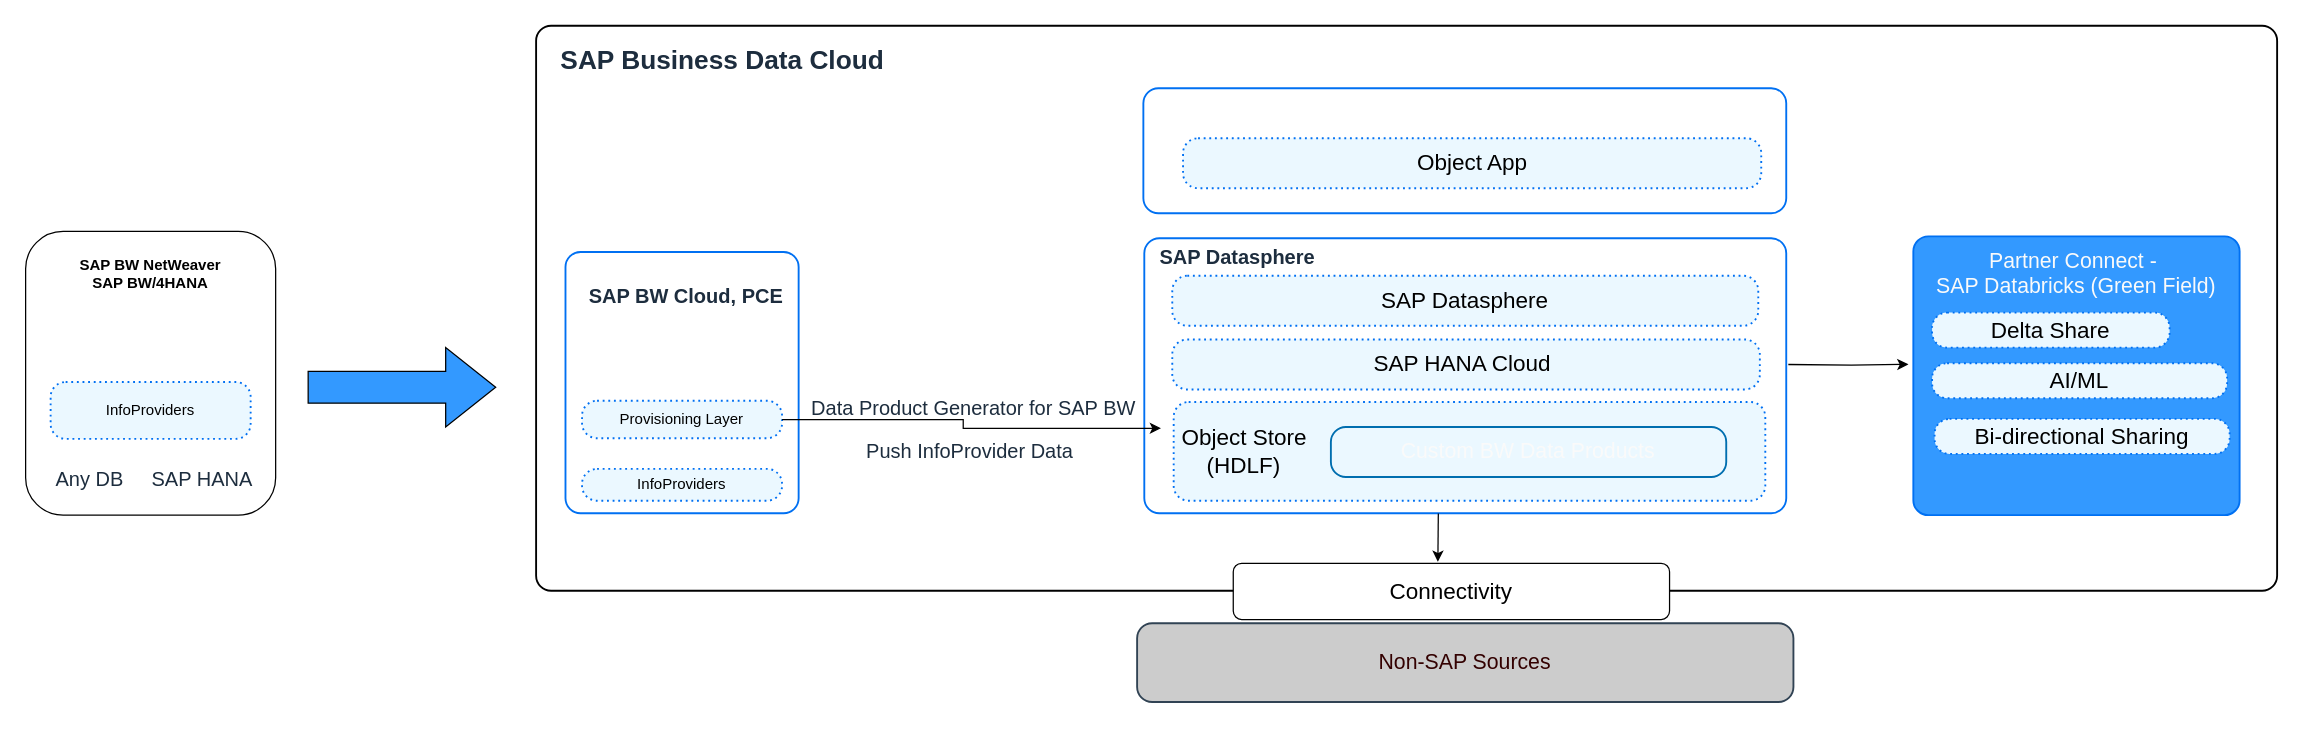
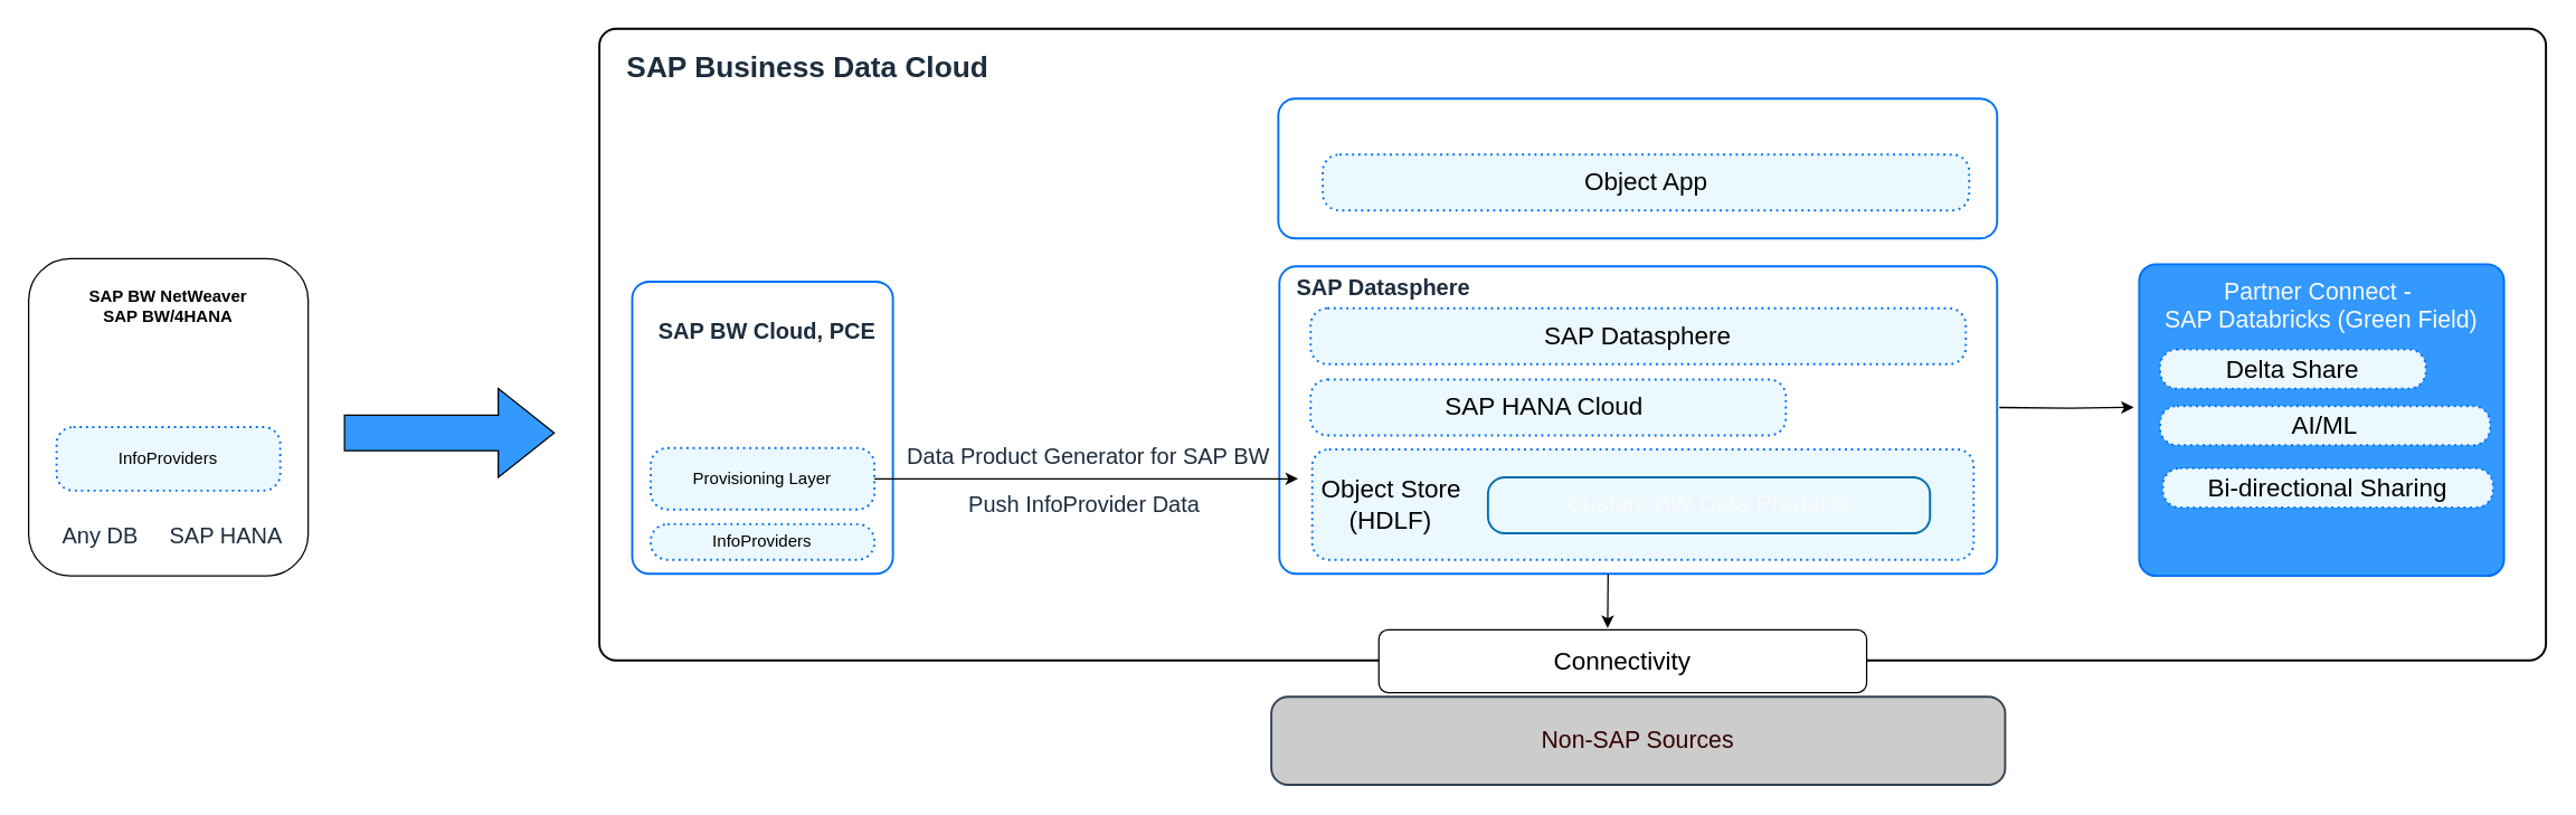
- <mxCell id="14" value="&lt;span style=&quot;font-size: 18px;&quot;&gt;SAP HANA Cloud&amp;nbsp;&lt;/span&gt;" style="rounded=1;whiteSpace=wrap;html=1;strokeColor=#0070F2;fillColor=#EBF8FF;arcSize=24;absoluteArcSize=1;imageWidth=64;imageHeight=64;strokeWidth=1.5;dashed=1;dashPattern=1 2;" parent="1" vertex="1"><mxGeometry x="937.22" y="271" width="470" height="40" as="geometry" /></mxCell>
+ <mxCell id="14" value="&lt;span style=&quot;font-size: 18px;&quot;&gt;SAP HANA Cloud&amp;nbsp;&lt;/span&gt;" style="rounded=1;whiteSpace=wrap;html=1;strokeColor=#0070F2;fillColor=#EBF8FF;arcSize=24;absoluteArcSize=1;imageWidth=64;imageHeight=64;strokeWidth=1.5;dashed=1;dashPattern=1 2;" parent="1" vertex="1"><mxGeometry x="937.22" y="271" width="340" height="40" as="geometry" /></mxCell>
- <mxCell id="18" value="Provisioning Layer" style="rounded=1;whiteSpace=wrap;html=1;strokeColor=#0070F2;fillColor=#EBF8FF;arcSize=24;absoluteArcSize=1;imageWidth=64;imageHeight=64;strokeWidth=1.5;dashed=1;dashPattern=1 2;" parent="1" vertex="1"><mxGeometry x="465.09" y="320" width="160" height="30" as="geometry" /></mxCell>
+ <mxCell id="18" value="Provisioning Layer" style="rounded=1;whiteSpace=wrap;html=1;strokeColor=#0070F2;fillColor=#EBF8FF;arcSize=24;absoluteArcSize=1;imageWidth=64;imageHeight=64;strokeWidth=1.5;dashed=1;dashPattern=1 2;" parent="1" vertex="1"><mxGeometry x="465.09" y="320" width="160" height="44" as="geometry" /></mxCell>
